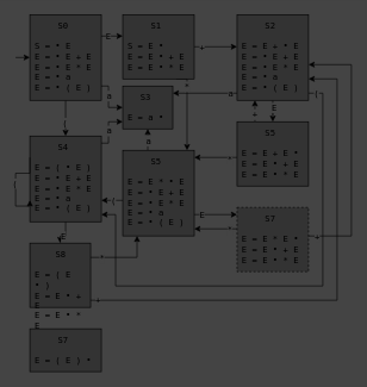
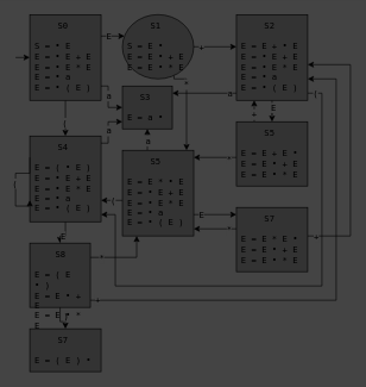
- <mxCell id="33" value="&lt;div style=&quot;text-align: center;&quot;&gt;S1&lt;/div&gt;&lt;div&gt;&lt;br&gt;&lt;/div&gt;S = E •&lt;div&gt;E = E&amp;nbsp;&lt;span style=&quot;background-color: initial;&quot;&gt;•&lt;/span&gt;&lt;span style=&quot;background-color: initial;&quot;&gt;&amp;nbsp;+ E&lt;/span&gt;&lt;/div&gt;&lt;div&gt;E = E&amp;nbsp;&lt;span style=&quot;background-color: initial;&quot;&gt;•&lt;/span&gt;&lt;span style=&quot;background-color: initial;&quot;&gt;&amp;nbsp;* E&lt;/span&gt;&lt;/div&gt;" style="rounded=0;whiteSpace=wrap;html=1;fontFamily=monospace;align=left;spacing=7;verticalAlign=top;spacingTop=-3;fillColor=#333333;" parent="1" vertex="1"><mxGeometry x="171" y="20" width="100" height="90" as="geometry" /></mxCell>
+ <mxCell id="33" value="&lt;div style=&quot;text-align: center;&quot;&gt;S1&lt;/div&gt;&lt;div&gt;&lt;br&gt;&lt;/div&gt;S = E •&lt;div&gt;E = E&amp;nbsp;&lt;span style=&quot;background-color: initial;&quot;&gt;•&lt;/span&gt;&lt;span style=&quot;background-color: initial;&quot;&gt;&amp;nbsp;+ E&lt;/span&gt;&lt;/div&gt;&lt;div&gt;E = E&amp;nbsp;&lt;span style=&quot;background-color: initial;&quot;&gt;•&lt;/span&gt;&lt;span style=&quot;background-color: initial;&quot;&gt;&amp;nbsp;* E&lt;/span&gt;&lt;/div&gt;" style="ellipse;whiteSpace=wrap;html=1;fontFamily=monospace;align=left;spacing=7;verticalAlign=top;spacingTop=-3;fillColor=#333333;" parent="1" vertex="1"><mxGeometry x="171" y="20" width="100" height="90" as="geometry" /></mxCell>
- <mxCell id="43" value="&lt;div style=&quot;text-align: center;&quot;&gt;S7&lt;/div&gt;&lt;div&gt;&lt;br&gt;&lt;/div&gt;E = E * E •&lt;div&gt;E = E&amp;nbsp;&lt;span style=&quot;background-color: initial;&quot;&gt;•&lt;/span&gt;&lt;span style=&quot;background-color: initial;&quot;&gt;&amp;nbsp;+ E&lt;/span&gt;&lt;/div&gt;&lt;div&gt;E = E&amp;nbsp;&lt;span style=&quot;background-color: initial;&quot;&gt;•&lt;/span&gt;&lt;span style=&quot;background-color: initial;&quot;&gt;&amp;nbsp;* E&lt;/span&gt;&lt;/div&gt;" style="rounded=0;whiteSpace=wrap;html=1;fontFamily=monospace;align=left;spacing=7;verticalAlign=top;spacingTop=-3;fillColor=#333333;dashed=1;" parent="1" vertex="1"><mxGeometry x="330.98" y="290" width="100.02" height="90" as="geometry" /></mxCell>
+ <mxCell id="43" value="&lt;div style=&quot;text-align: center;&quot;&gt;S7&lt;/div&gt;&lt;div&gt;&lt;br&gt;&lt;/div&gt;E = E * E •&lt;div&gt;E = E&amp;nbsp;&lt;span style=&quot;background-color: initial;&quot;&gt;•&lt;/span&gt;&lt;span style=&quot;background-color: initial;&quot;&gt;&amp;nbsp;+ E&lt;/span&gt;&lt;/div&gt;&lt;div&gt;E = E&amp;nbsp;&lt;span style=&quot;background-color: initial;&quot;&gt;•&lt;/span&gt;&lt;span style=&quot;background-color: initial;&quot;&gt;&amp;nbsp;* E&lt;/span&gt;&lt;/div&gt;" style="rounded=0;whiteSpace=wrap;html=1;fontFamily=monospace;align=left;spacing=7;verticalAlign=top;spacingTop=-3;fillColor=#333333;" parent="1" vertex="1"><mxGeometry x="330.98" y="290" width="100.02" height="90" as="geometry" /></mxCell>
+ <mxCell id="14" style="edgeStyle=orthogonalEdgeStyle;rounded=0;orthogonalLoop=1;jettySize=auto;html=1;fontFamily=monospace;fontSize=12;fontColor=default;" parent="1" source="20" target="44" edge="1"><mxGeometry relative="1" as="geometry" /></mxCell>
+ <mxCell id="15" value=")" style="edgeLabel;html=1;align=center;verticalAlign=middle;resizable=0;points=[];rounded=0;strokeColor=default;spacing=10;fontFamily=monospace;fontSize=12;fontColor=default;fillColor=default;labelBackgroundColor=#444444;" parent="14" vertex="1" connectable="0"><mxGeometry x="0.605" relative="1" as="geometry"><mxPoint y="-10" as="offset" /></mxGeometry></mxCell>
